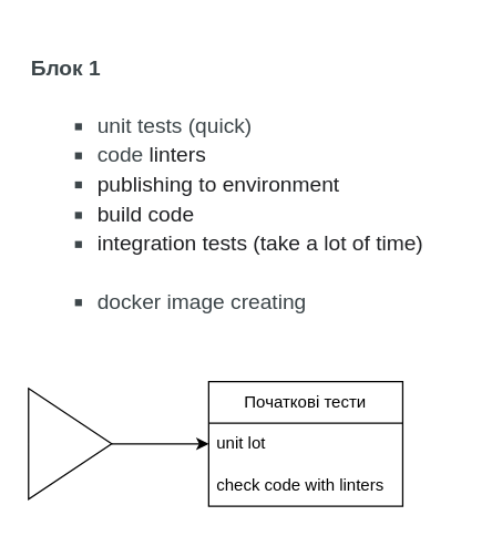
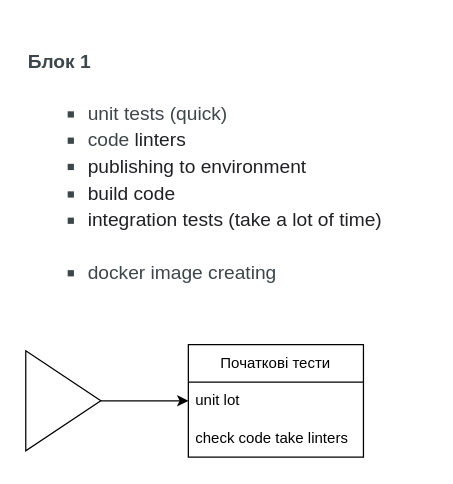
- <mxCell id="7" value="check code with linters" style="text;strokeColor=none;fillColor=none;align=left;verticalAlign=middle;spacingLeft=4;spacingRight=4;overflow=hidden;points=[[0,0.5],[1,0.5]];portConstraint=eastwest;rotatable=0;whiteSpace=wrap;html=1;" vertex="1" parent="5"><mxGeometry y="60" width="140" height="30" as="geometry" /></mxCell>
+ <mxCell id="7" value="check code take linters" style="text;strokeColor=none;fillColor=none;align=left;verticalAlign=middle;spacingLeft=4;spacingRight=4;overflow=hidden;points=[[0,0.5],[1,0.5]];portConstraint=eastwest;rotatable=0;whiteSpace=wrap;html=1;" vertex="1" parent="5"><mxGeometry y="60" width="140" height="30" as="geometry" /></mxCell>
